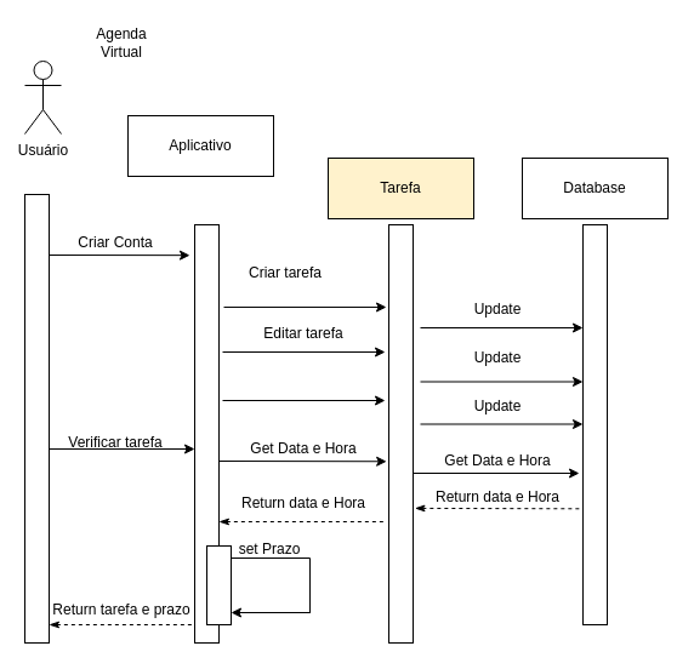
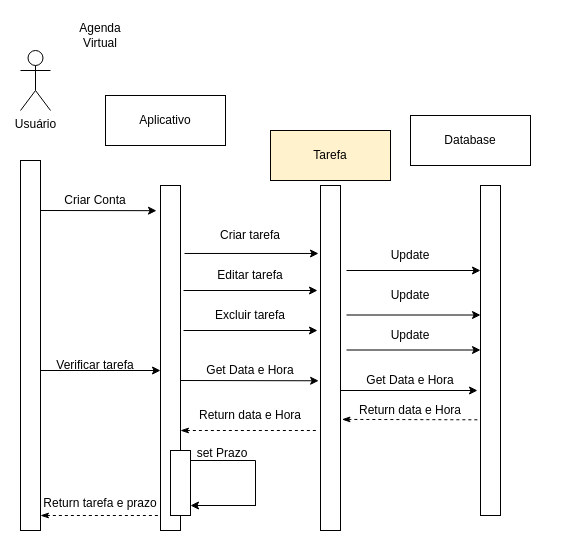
- <mxCell id="5" value="Database" style="rounded=0;whiteSpace=wrap;html=1;" parent="1" vertex="1"><mxGeometry x="430" y="130" width="120" height="50" as="geometry" /></mxCell>
+ <mxCell id="5" value="Database" style="rounded=0;whiteSpace=wrap;html=1;" parent="1" vertex="1"><mxGeometry x="410" y="115" width="120" height="50" as="geometry" /></mxCell>
- <mxCell id="14" value="Criar tarefa" style="text;html=1;align=center;verticalAlign=middle;whiteSpace=wrap;rounded=0;" parent="1" vertex="1"><mxGeometry x="195" y="210" width="80" height="30" as="geometry" /></mxCell>
+ <mxCell id="14" value="Criar tarefa" style="text;html=1;align=center;verticalAlign=middle;whiteSpace=wrap;rounded=0;" parent="1" vertex="1"><mxGeometry x="210" y="220" width="80" height="30" as="geometry" /></mxCell>
+ <mxCell id="17" value="Excluir tarefa" style="text;html=1;align=center;verticalAlign=middle;whiteSpace=wrap;rounded=0;" parent="1" vertex="1"><mxGeometry x="210" y="300" width="80" height="30" as="geometry" /></mxCell>
